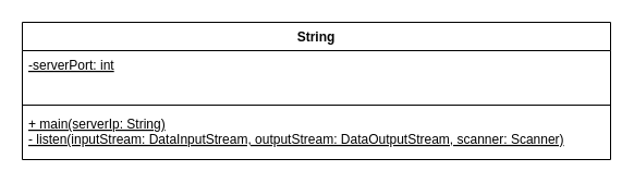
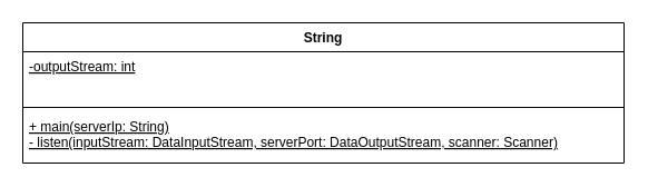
- <mxCell id="3" value="-serverPort: int" style="text;strokeColor=none;fillColor=none;align=left;verticalAlign=top;spacingLeft=4;spacingRight=4;overflow=hidden;rotatable=0;points=[[0,0.5],[1,0.5]];portConstraint=eastwest;fontStyle=4" parent="2" vertex="1"><mxGeometry y="26" width="540" height="46" as="geometry" /></mxCell>
+ <mxCell id="3" value="-outputStream: int" style="text;strokeColor=none;fillColor=none;align=left;verticalAlign=top;spacingLeft=4;spacingRight=4;overflow=hidden;rotatable=0;points=[[0,0.5],[1,0.5]];portConstraint=eastwest;fontStyle=4" parent="2" vertex="1"><mxGeometry y="26" width="540" height="46" as="geometry" /></mxCell>
- <mxCell id="5" value="+ main(serverIp: String)&#10;- listen(inputStream: DataInputStream, outputStream: DataOutputStream, scanner: Scanner)&#10;" style="text;strokeColor=none;fillColor=none;align=left;verticalAlign=top;spacingLeft=4;spacingRight=4;overflow=hidden;rotatable=0;points=[[0,0.5],[1,0.5]];portConstraint=eastwest;fontStyle=4" parent="2" vertex="1"><mxGeometry y="80" width="540" height="46" as="geometry" /></mxCell>
+ <mxCell id="5" value="+ main(serverIp: String)&#10;- listen(inputStream: DataInputStream, serverPort: DataOutputStream, scanner: Scanner)&#10;" style="text;strokeColor=none;fillColor=none;align=left;verticalAlign=top;spacingLeft=4;spacingRight=4;overflow=hidden;rotatable=0;points=[[0,0.5],[1,0.5]];portConstraint=eastwest;fontStyle=4" parent="2" vertex="1"><mxGeometry y="80" width="540" height="46" as="geometry" /></mxCell>
